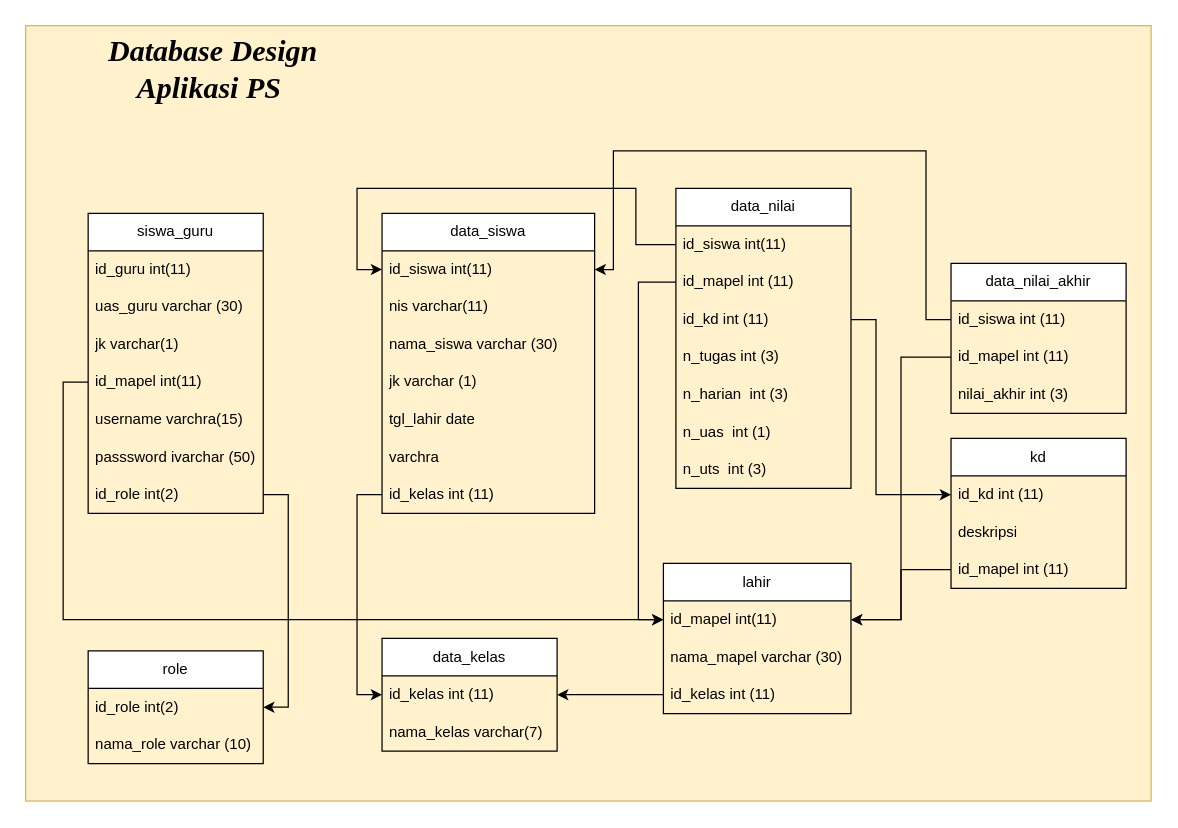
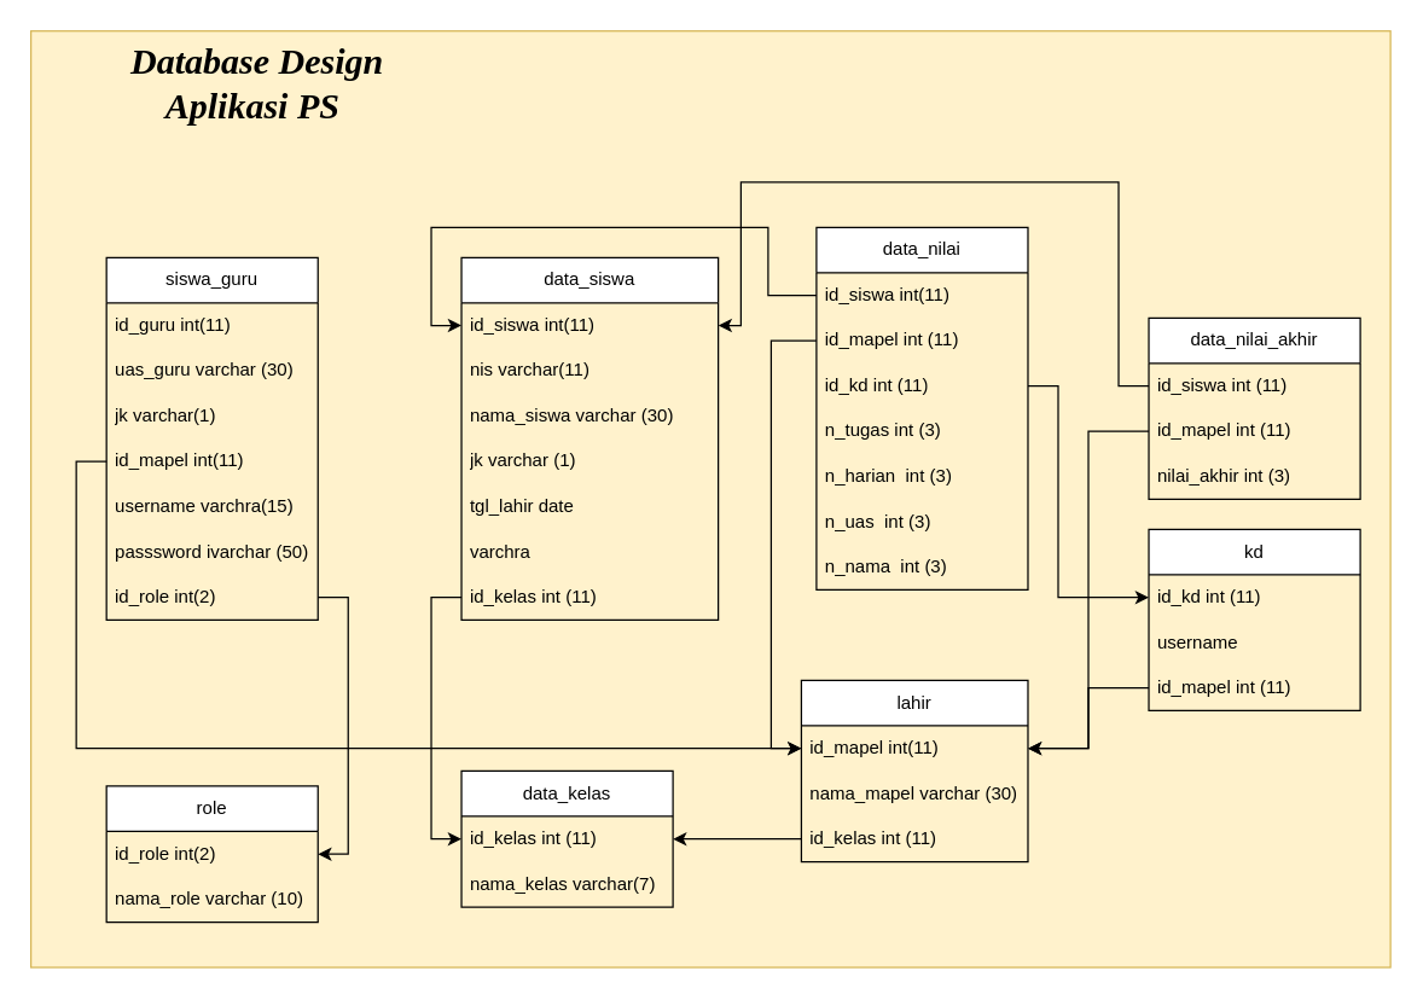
- <mxCell id="24" value="n_uas&amp;nbsp;&amp;nbsp;int (1)" style="text;strokeColor=none;fillColor=none;align=left;verticalAlign=middle;spacingLeft=4;spacingRight=4;overflow=hidden;points=[[0,0.5],[1,0.5]];portConstraint=eastwest;rotatable=0;whiteSpace=wrap;html=1;" parent="18" vertex="1"><mxGeometry y="180" width="140" height="30" as="geometry" /></mxCell>
+ <mxCell id="24" value="n_uas&amp;nbsp;&amp;nbsp;int (3)" style="text;strokeColor=none;fillColor=none;align=left;verticalAlign=middle;spacingLeft=4;spacingRight=4;overflow=hidden;points=[[0,0.5],[1,0.5]];portConstraint=eastwest;rotatable=0;whiteSpace=wrap;html=1;" parent="18" vertex="1"><mxGeometry y="180" width="140" height="30" as="geometry" /></mxCell>
- <mxCell id="25" value="n_uts&amp;nbsp;&amp;nbsp;int (3)" style="text;strokeColor=none;fillColor=none;align=left;verticalAlign=middle;spacingLeft=4;spacingRight=4;overflow=hidden;points=[[0,0.5],[1,0.5]];portConstraint=eastwest;rotatable=0;whiteSpace=wrap;html=1;" parent="18" vertex="1"><mxGeometry y="210" width="140" height="30" as="geometry" /></mxCell>
+ <mxCell id="25" value="n_nama&amp;nbsp;&amp;nbsp;int (3)" style="text;strokeColor=none;fillColor=none;align=left;verticalAlign=middle;spacingLeft=4;spacingRight=4;overflow=hidden;points=[[0,0.5],[1,0.5]];portConstraint=eastwest;rotatable=0;whiteSpace=wrap;html=1;" parent="18" vertex="1"><mxGeometry y="210" width="140" height="30" as="geometry" /></mxCell>
- <mxCell id="35" value="deskripsi" style="text;strokeColor=none;fillColor=none;align=left;verticalAlign=middle;spacingLeft=4;spacingRight=4;overflow=hidden;points=[[0,0.5],[1,0.5]];portConstraint=eastwest;rotatable=0;whiteSpace=wrap;html=1;" parent="33" vertex="1"><mxGeometry y="60" width="140" height="30" as="geometry" /></mxCell>
+ <mxCell id="35" value="username" style="text;strokeColor=none;fillColor=none;align=left;verticalAlign=middle;spacingLeft=4;spacingRight=4;overflow=hidden;points=[[0,0.5],[1,0.5]];portConstraint=eastwest;rotatable=0;whiteSpace=wrap;html=1;" parent="33" vertex="1"><mxGeometry y="60" width="140" height="30" as="geometry" /></mxCell>
